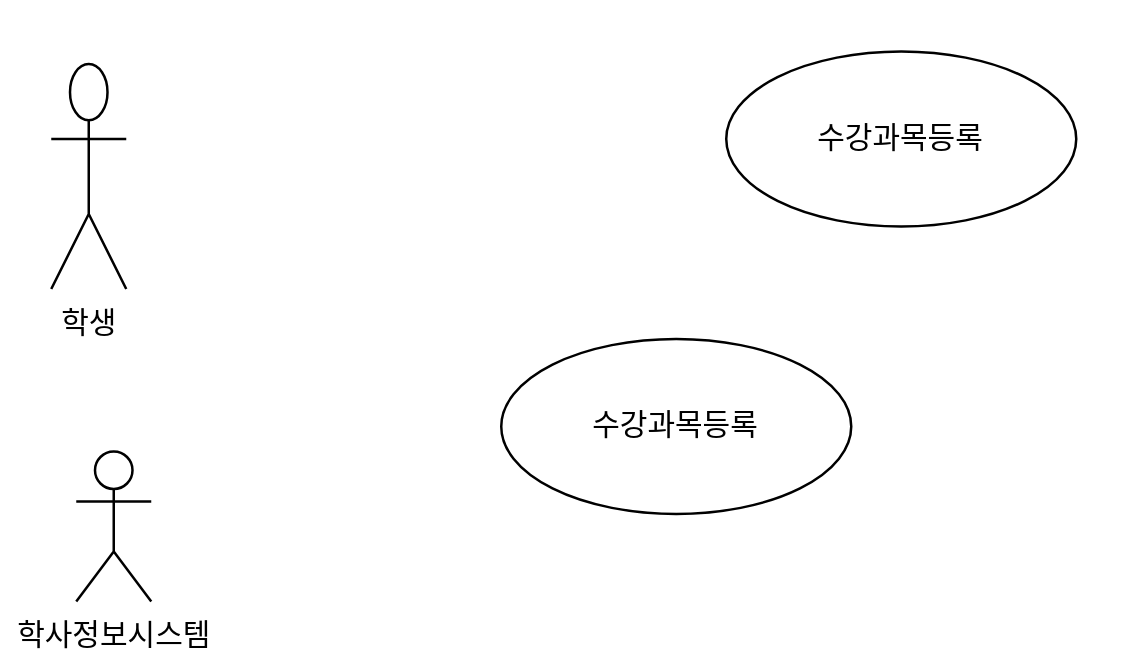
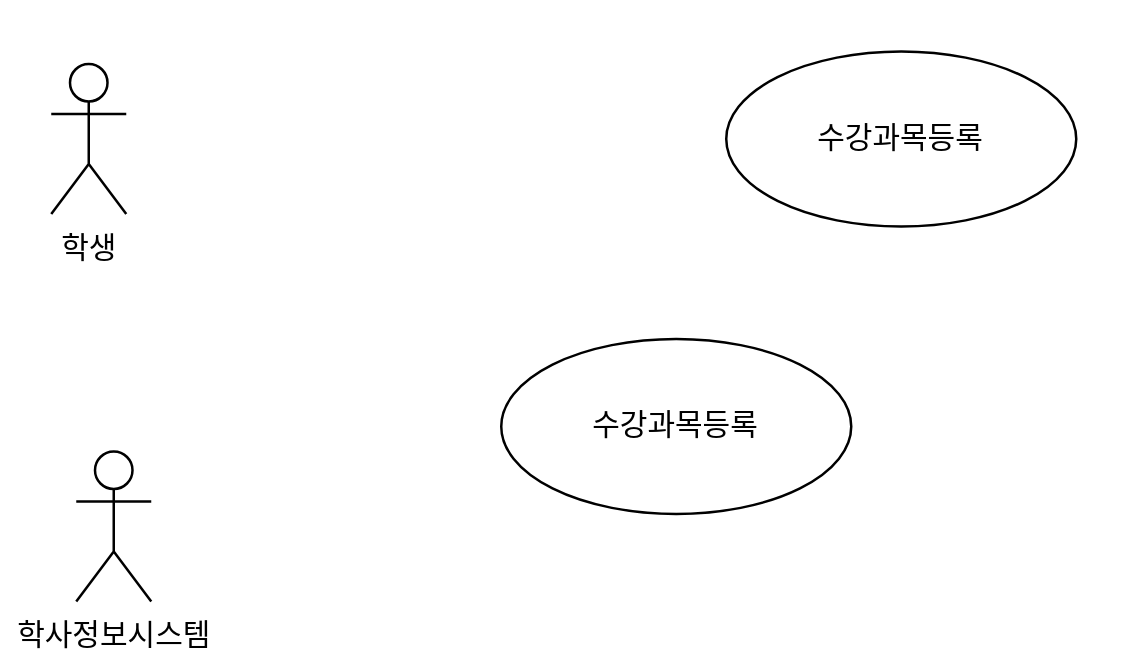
- <mxCell id="2" value="학생" style="shape=umlActor;verticalLabelPosition=bottom;verticalAlign=top;html=1;outlineConnect=0;" vertex="1" parent="1"><mxGeometry x="20" y="25" width="30" height="90" as="geometry" /></mxCell>
+ <mxCell id="2" value="학생" style="shape=umlActor;verticalLabelPosition=bottom;verticalAlign=top;html=1;outlineConnect=0;" vertex="1" parent="1"><mxGeometry x="20" y="25" width="30" height="60" as="geometry" /></mxCell>
